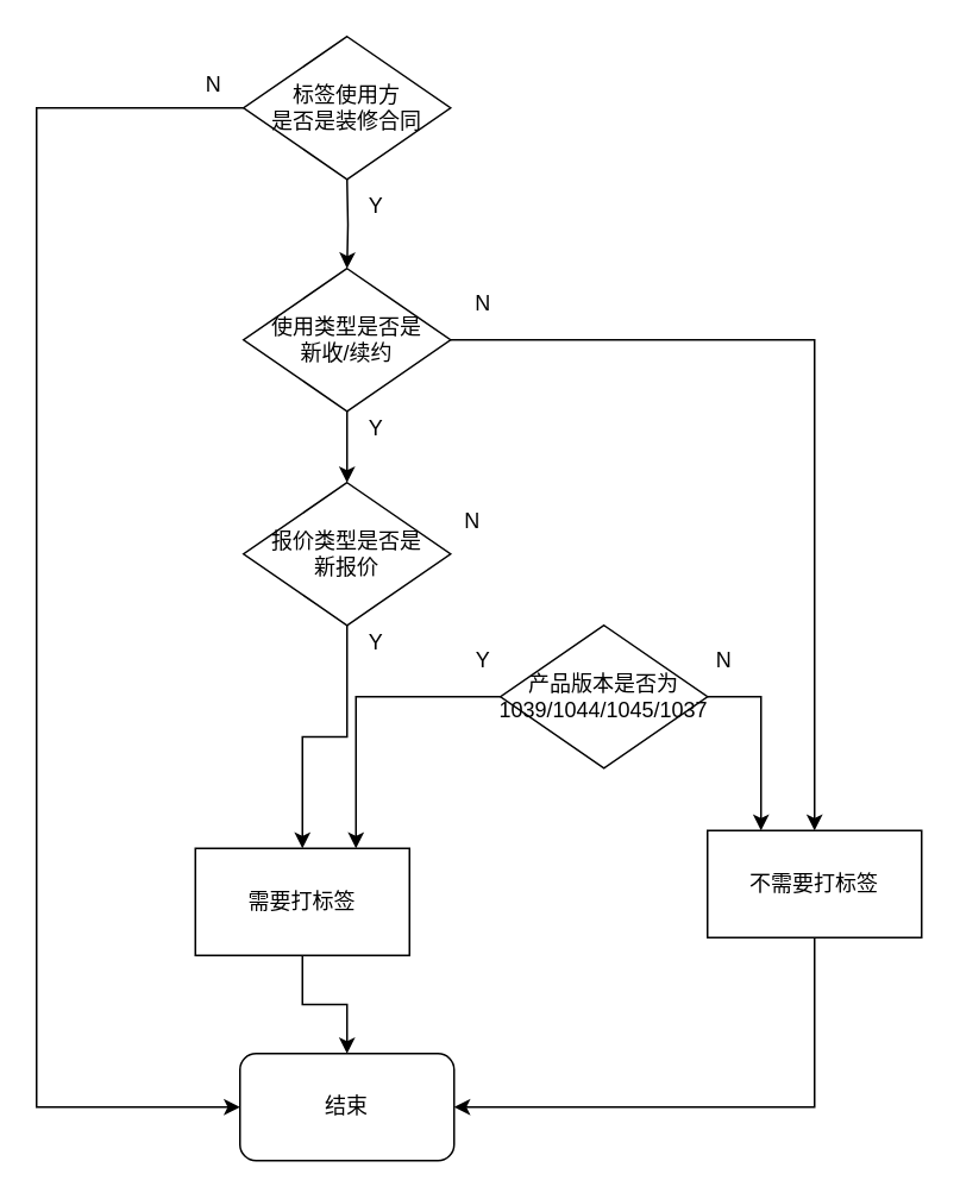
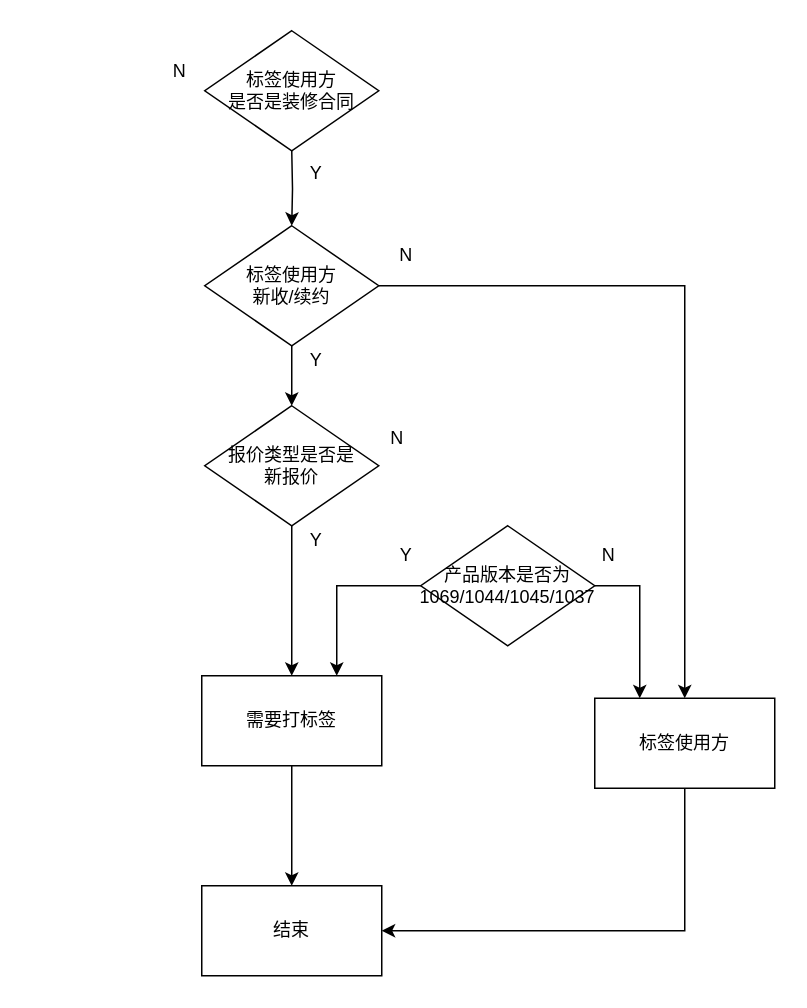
- <mxCell id="5" value="使用类型是否是&lt;br&gt;新收/续约" style="rhombus;whiteSpace=wrap;html=1;" parent="1" vertex="1"><mxGeometry x="136" y="150" width="116" height="80" as="geometry" /></mxCell>
+ <mxCell id="5" value="标签使用方&lt;br&gt;新收/续约" style="rhombus;whiteSpace=wrap;html=1;" parent="1" vertex="1"><mxGeometry x="136" y="150" width="116" height="80" as="geometry" /></mxCell>
- <mxCell id="22" style="edgeStyle=orthogonalEdgeStyle;rounded=0;orthogonalLoop=1;jettySize=auto;html=1;exitX=0;exitY=0.5;exitDx=0;exitDy=0;entryX=0;entryY=0.5;entryDx=0;entryDy=0;" edge="1" parent="1" source="23" target="6"><mxGeometry relative="1" as="geometry"><Array as="points"><mxPoint x="20" y="60" /><mxPoint x="20" y="620" /></Array></mxGeometry></mxCell>
- <mxCell id="15" value="产品版本是否为&lt;br&gt;1039/1044/1045/1037" style="rhombus;whiteSpace=wrap;html=1;" parent="1" vertex="1"><mxGeometry x="280" y="350" width="116" height="80" as="geometry" /></mxCell>
+ <mxCell id="15" value="产品版本是否为&lt;br&gt;1069/1044/1045/1037" style="rhombus;whiteSpace=wrap;html=1;" parent="1" vertex="1"><mxGeometry x="280" y="350" width="116" height="80" as="geometry" /></mxCell>
- <mxCell id="10" value="不需要打标签" style="rounded=0;whiteSpace=wrap;html=1;" parent="1" vertex="1"><mxGeometry x="396" y="465" width="120" height="60" as="geometry" /></mxCell>
+ <mxCell id="10" value="标签使用方" style="rounded=0;whiteSpace=wrap;html=1;" parent="1" vertex="1"><mxGeometry x="396" y="465" width="120" height="60" as="geometry" /></mxCell>
- <mxCell id="12" value="需要打标签" style="rounded=0;whiteSpace=wrap;html=1;" parent="1" vertex="1"><mxGeometry x="109" y="475" width="120" height="60" as="geometry" /></mxCell>
+ <mxCell id="12" value="需要打标签" style="rounded=0;whiteSpace=wrap;html=1;" parent="1" vertex="1"><mxGeometry x="134" y="450" width="120" height="60" as="geometry" /></mxCell>
- <mxCell id="6" value="结束" style="rounded=1;whiteSpace=wrap;html=1;" parent="1" vertex="1"><mxGeometry x="134" y="590" width="120" height="60" as="geometry" /></mxCell>
+ <mxCell id="6" value="结束" style="whiteSpace=wrap;html=1;rounded=0;" parent="1" vertex="1"><mxGeometry x="134" y="590" width="120" height="60" as="geometry" /></mxCell>
